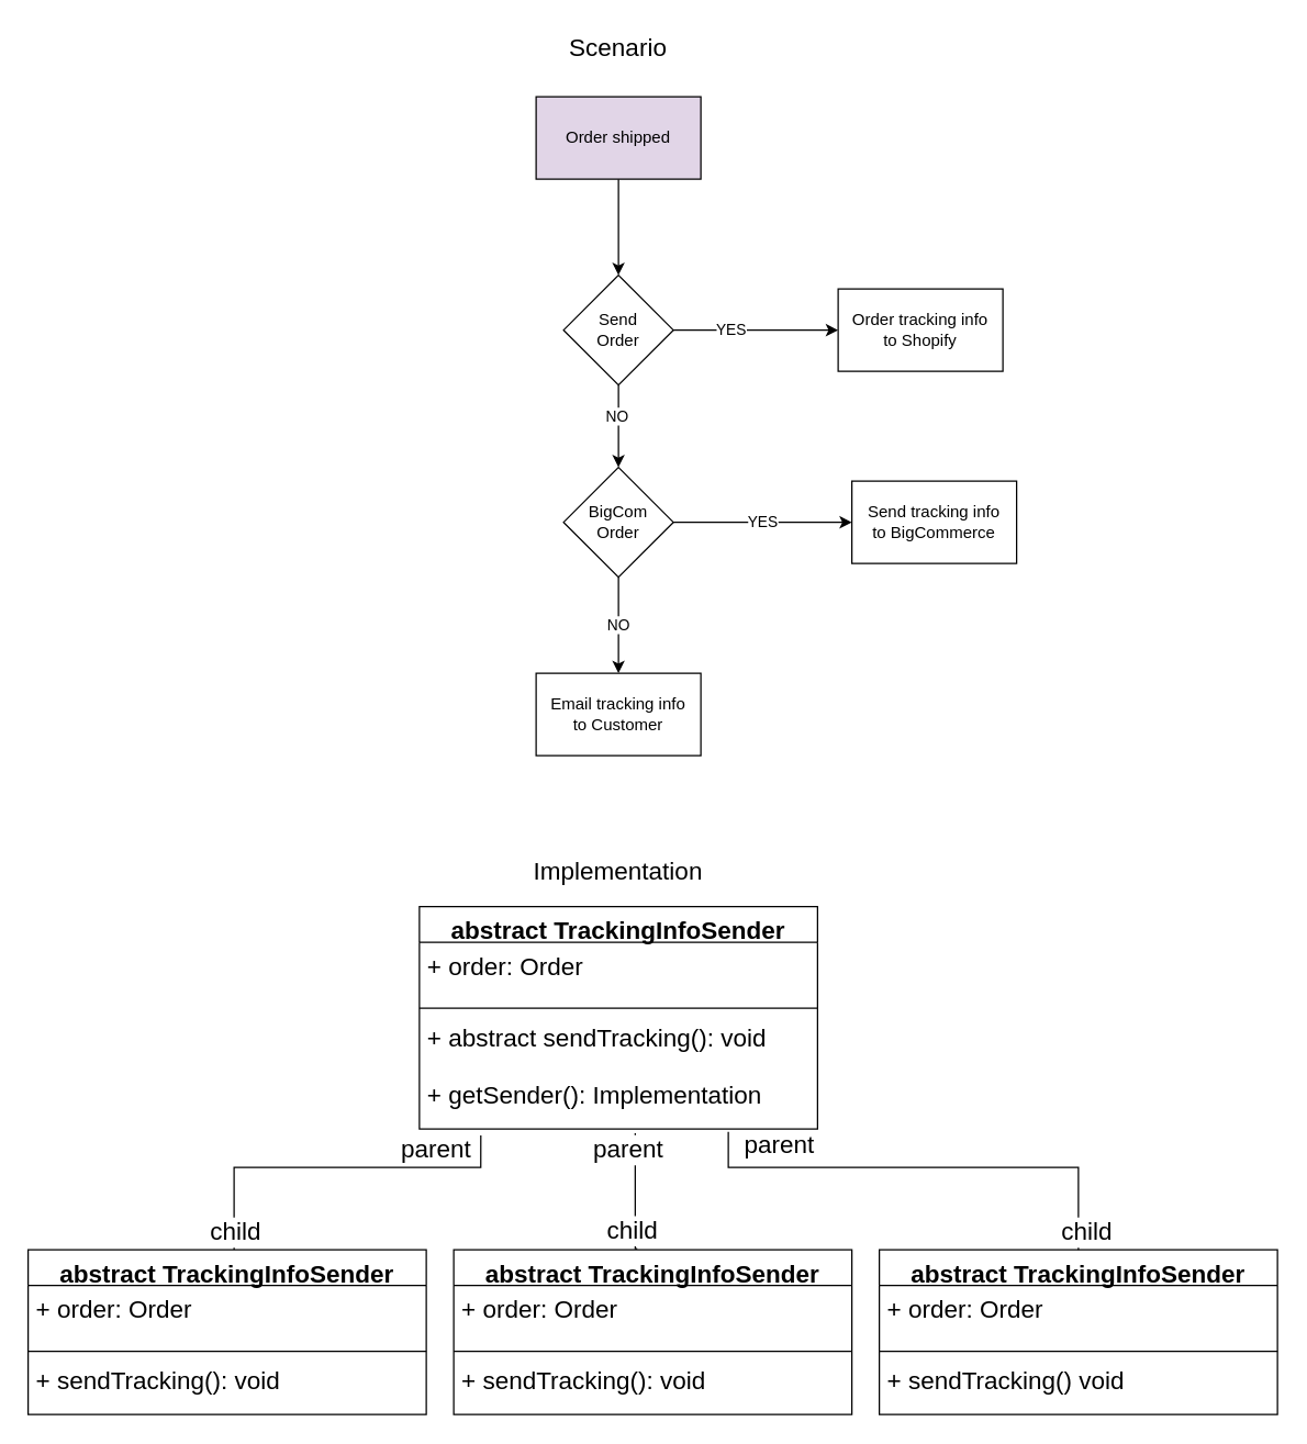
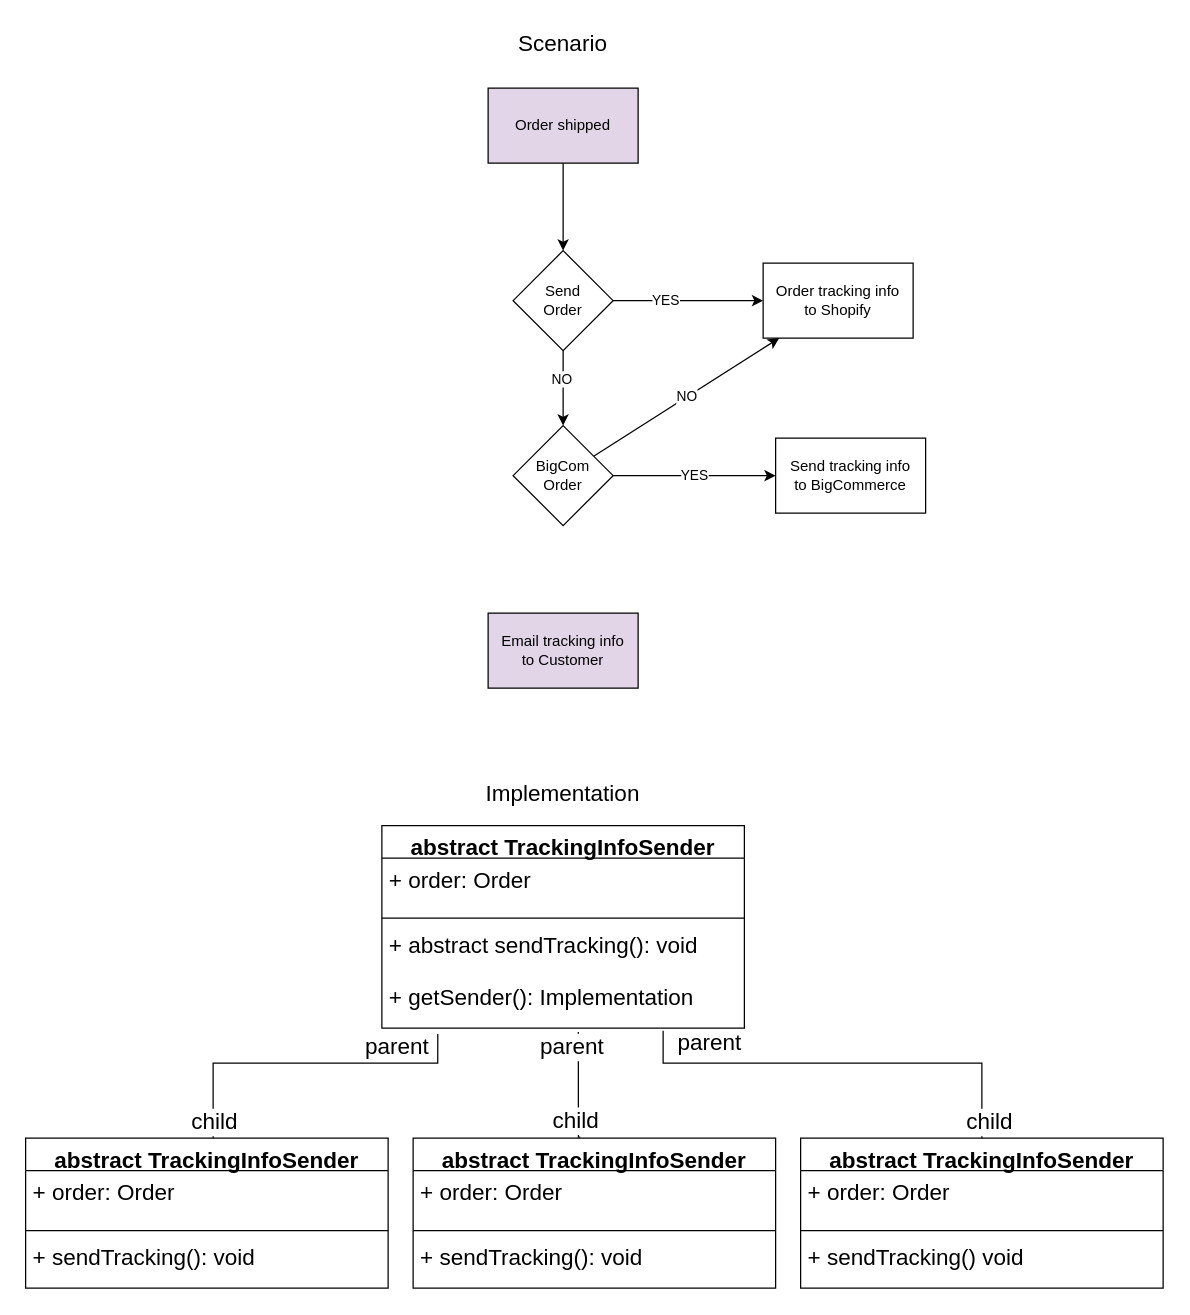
- <mxCell id="11" value="NO" style="edgeStyle=none;html=1;entryX=0.5;entryY=0;entryDx=0;entryDy=0;" edge="1" parent="1" source="12" target="14"><mxGeometry relative="1" as="geometry" /></mxCell>
+ <mxCell id="11" value="NO" style="edgeStyle=none;html=1;" edge="1" parent="1" source="12" target="9"><mxGeometry relative="1" as="geometry" /></mxCell>
- <mxCell id="14" value="Email tracking info&lt;br&gt;to Customer" style="rounded=0;whiteSpace=wrap;html=1;" vertex="1" parent="1"><mxGeometry x="390" y="490" width="120" height="60" as="geometry" /></mxCell>
+ <mxCell id="14" value="Email tracking info&lt;br&gt;to Customer" style="rounded=0;whiteSpace=wrap;html=1;fillColor=#e1d5e7;" vertex="1" parent="1"><mxGeometry x="390" y="490" width="120" height="60" as="geometry" /></mxCell>
